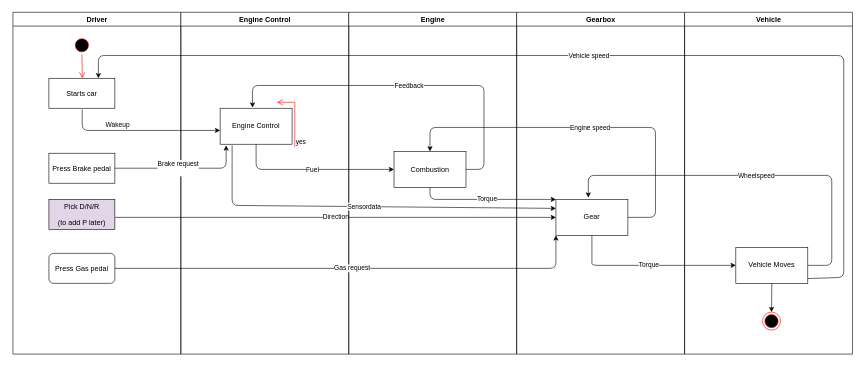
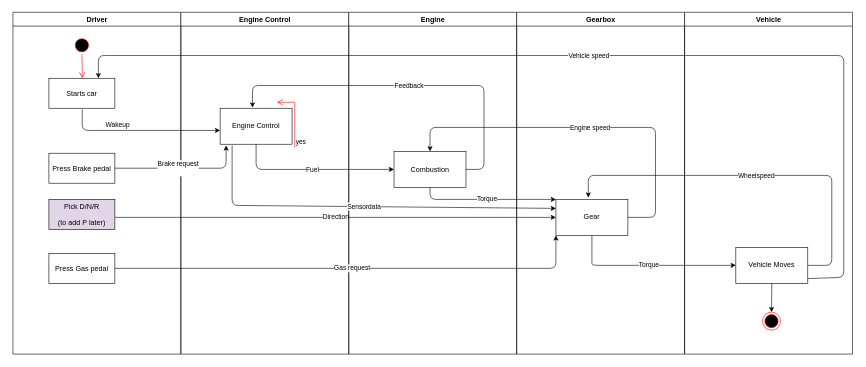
- <mxCell id="7" value="Press Gas pedal" style="rounded=1;" parent="2" vertex="1"><mxGeometry x="60" y="402" width="110" height="50" as="geometry" /></mxCell>
+ <mxCell id="7" value="Press Gas pedal" style="" parent="2" vertex="1"><mxGeometry x="60" y="402" width="110" height="50" as="geometry" /></mxCell>
